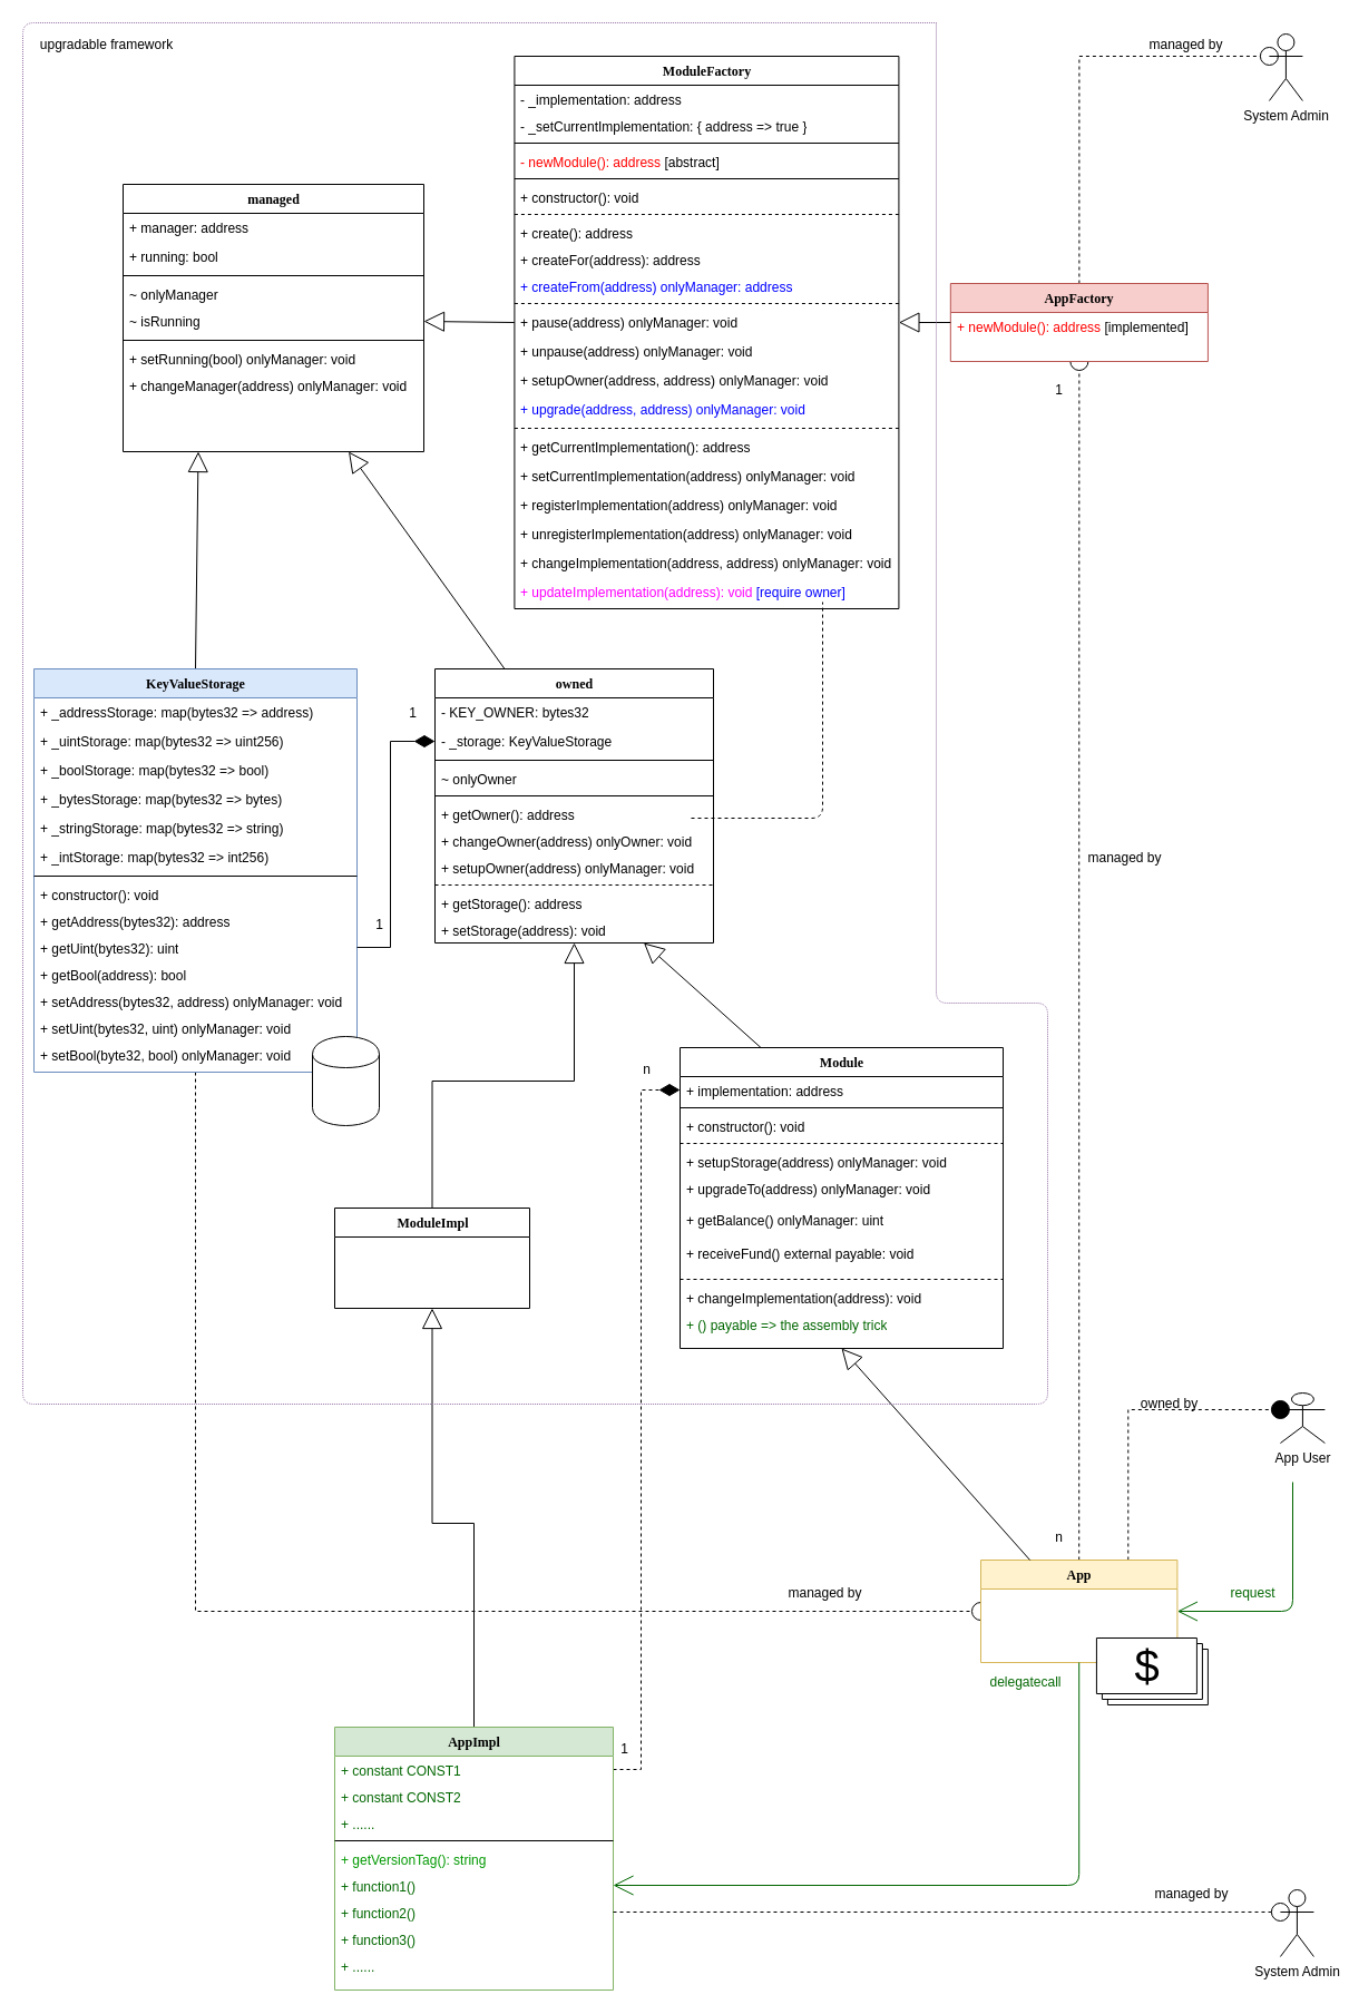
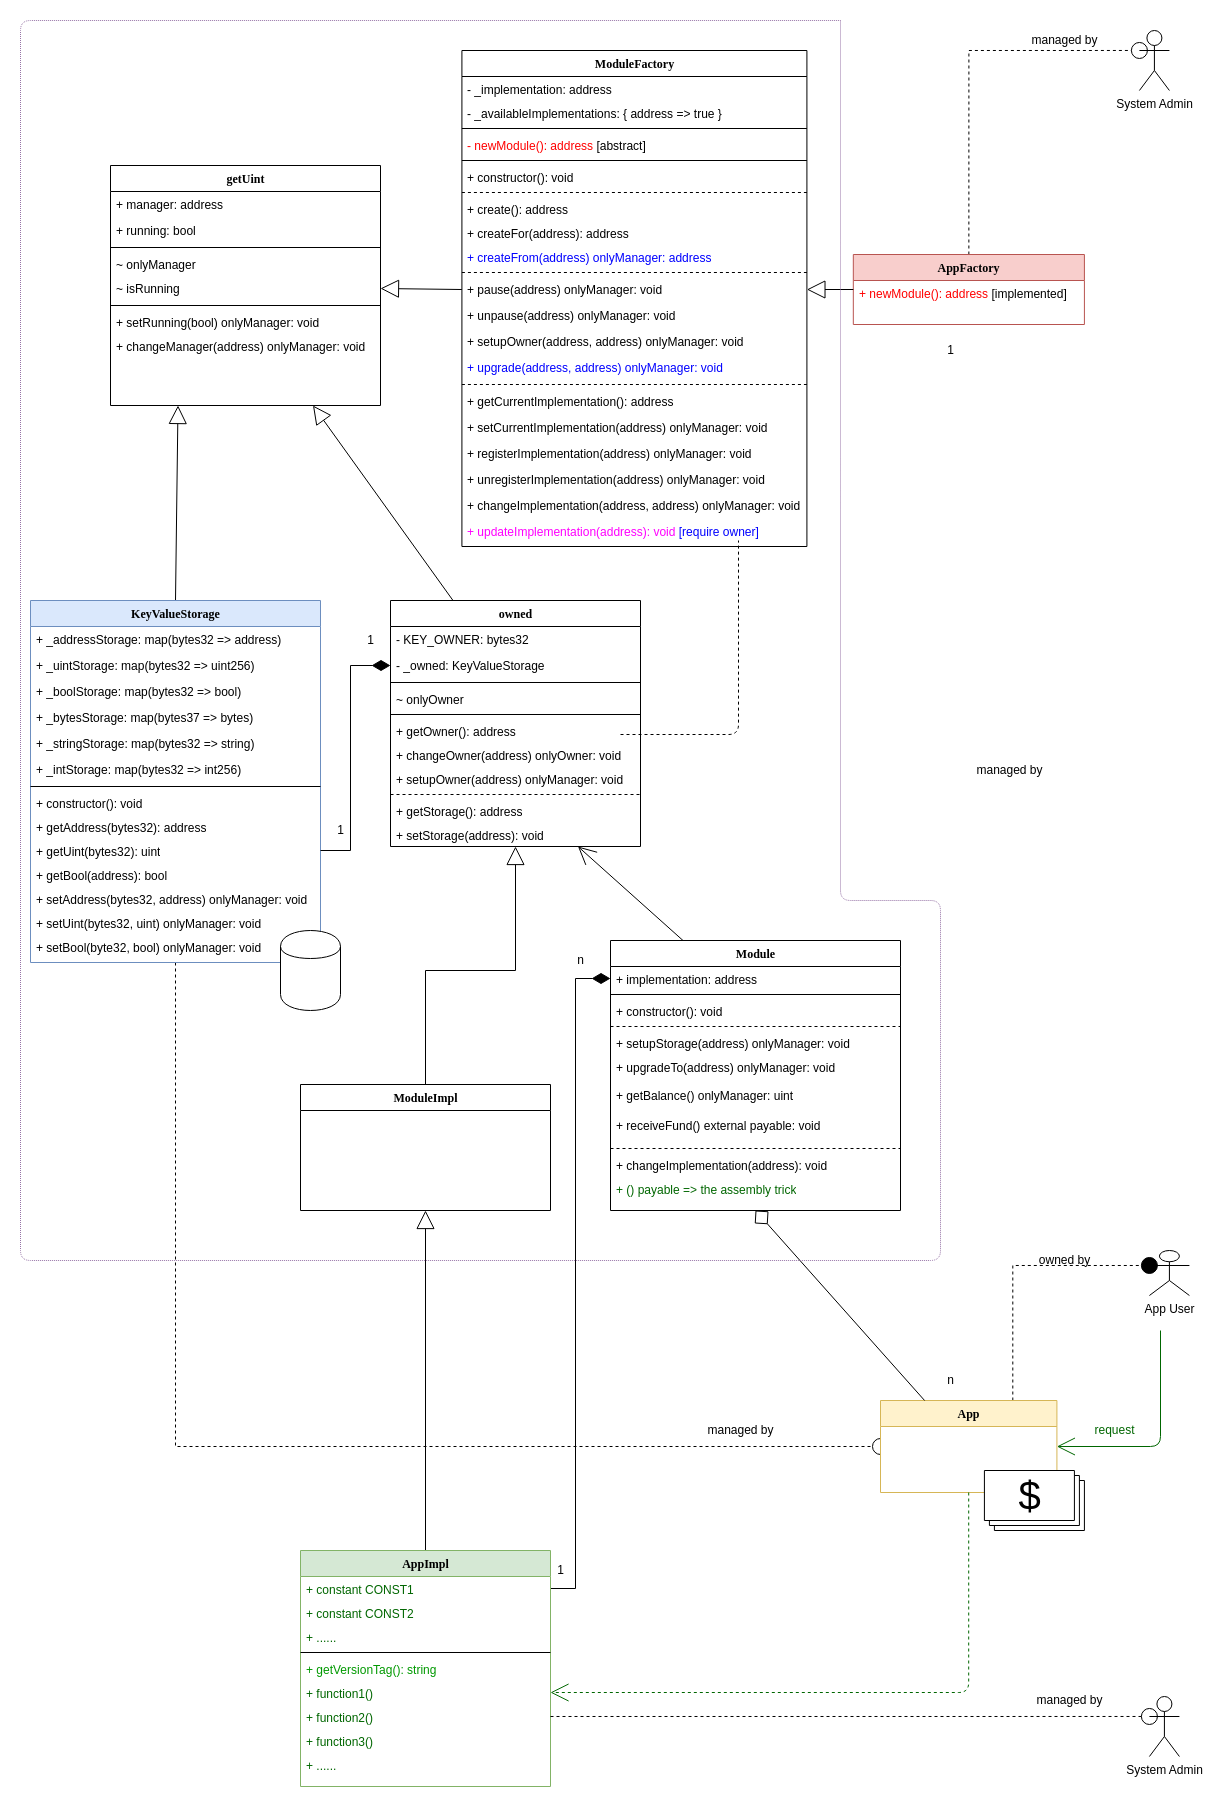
- <mxCell id="124" value="upgradable framework" style="text;html=1;align=center;verticalAlign=middle;resizable=0;points=[];autosize=1;" parent="1" vertex="1"><mxGeometry x="30" y="30" width="130" height="20" as="geometry" /></mxCell>
- <mxCell id="101" value="- _setCurrentImplementation: { address =&amp;gt; true }" style="text;html=1;strokeColor=none;fillColor=none;align=left;verticalAlign=top;spacingLeft=4;spacingRight=4;whiteSpace=wrap;overflow=hidden;rotatable=0;points=[[0,0.5],[1,0.5]];portConstraint=eastwest;" parent="99" vertex="1"><mxGeometry y="50" width="345" height="24" as="geometry" /></mxCell>
+ <mxCell id="101" value="- _availableImplementations: { address =&amp;gt; true }" style="text;html=1;strokeColor=none;fillColor=none;align=left;verticalAlign=top;spacingLeft=4;spacingRight=4;whiteSpace=wrap;overflow=hidden;rotatable=0;points=[[0,0.5],[1,0.5]];portConstraint=eastwest;" parent="99" vertex="1"><mxGeometry y="50" width="345" height="24" as="geometry" /></mxCell>
- <mxCell id="2" value="managed" style="swimlane;html=1;fontStyle=1;align=center;verticalAlign=top;childLayout=stackLayout;horizontal=1;startSize=26;horizontalStack=0;resizeParent=1;resizeLast=0;collapsible=1;marginBottom=0;swimlaneFillColor=#ffffff;rounded=0;shadow=0;comic=0;labelBackgroundColor=none;strokeWidth=1;fillColor=none;fontFamily=Verdana;fontSize=12" parent="1" vertex="1"><mxGeometry x="110" y="165" width="270" height="240" as="geometry" /></mxCell>
+ <mxCell id="2" value="getUint" style="swimlane;html=1;fontStyle=1;align=center;verticalAlign=top;childLayout=stackLayout;horizontal=1;startSize=26;horizontalStack=0;resizeParent=1;resizeLast=0;collapsible=1;marginBottom=0;swimlaneFillColor=#ffffff;rounded=0;shadow=0;comic=0;labelBackgroundColor=none;strokeWidth=1;fillColor=none;fontFamily=Verdana;fontSize=12" parent="1" vertex="1"><mxGeometry x="110" y="165" width="270" height="240" as="geometry" /></mxCell>
- <mxCell id="15" value="- _storage: KeyValueStorage" style="text;html=1;strokeColor=none;fillColor=none;align=left;verticalAlign=top;spacingLeft=4;spacingRight=4;whiteSpace=wrap;overflow=hidden;rotatable=0;points=[[0,0.5],[1,0.5]];portConstraint=eastwest;" parent="13" vertex="1"><mxGeometry y="52" width="250" height="26" as="geometry" /></mxCell>
+ <mxCell id="15" value="- _owned: KeyValueStorage" style="text;html=1;strokeColor=none;fillColor=none;align=left;verticalAlign=top;spacingLeft=4;spacingRight=4;whiteSpace=wrap;overflow=hidden;rotatable=0;points=[[0,0.5],[1,0.5]];portConstraint=eastwest;" parent="13" vertex="1"><mxGeometry y="52" width="250" height="26" as="geometry" /></mxCell>
- <mxCell id="32" value="+ _bytesStorage: map(bytes32 =&amp;gt; bytes)" style="text;html=1;strokeColor=none;fillColor=none;align=left;verticalAlign=top;spacingLeft=4;spacingRight=4;whiteSpace=wrap;overflow=hidden;rotatable=0;points=[[0,0.5],[1,0.5]];portConstraint=eastwest;" parent="28" vertex="1"><mxGeometry y="104" width="290" height="26" as="geometry" /></mxCell>
+ <mxCell id="32" value="+ _bytesStorage: map(bytes37 =&amp;gt; bytes)" style="text;html=1;strokeColor=none;fillColor=none;align=left;verticalAlign=top;spacingLeft=4;spacingRight=4;whiteSpace=wrap;overflow=hidden;rotatable=0;points=[[0,0.5],[1,0.5]];portConstraint=eastwest;" parent="28" vertex="1"><mxGeometry y="104" width="290" height="26" as="geometry" /></mxCell>
- <mxCell id="44" style="rounded=0;orthogonalLoop=1;jettySize=auto;html=1;exitX=0.25;exitY=0;exitDx=0;exitDy=0;entryX=0.75;entryY=1;entryDx=0;entryDy=0;startSize=16;endArrow=block;endFill=0;endSize=16;" parent="1" source="86" target="13" edge="1"><mxGeometry relative="1" as="geometry" /></mxCell>
+ <mxCell id="44" style="rounded=0;orthogonalLoop=1;jettySize=auto;html=1;exitX=0.25;exitY=0;exitDx=0;exitDy=0;entryX=0.75;entryY=1;entryDx=0;entryDy=0;startSize=16;endArrow=open;endFill=0;endSize=16;" parent="1" source="86" target="13" edge="1"><mxGeometry relative="1" as="geometry" /></mxCell>
- <mxCell id="45" style="edgeStyle=orthogonalEdgeStyle;rounded=0;orthogonalLoop=1;jettySize=auto;html=1;exitX=0.5;exitY=0;exitDx=0;exitDy=0;dashed=1;startArrow=none;startFill=0;startSize=16;endArrow=oval;endFill=0;endSize=16;fontColor=#EA6B66;entryX=0.5;entryY=1;entryDx=0;entryDy=0;" parent="1" source="47" target="61" edge="1"><mxGeometry relative="1" as="geometry"><mxPoint x="931" y="410" as="targetPoint" /></mxGeometry></mxCell>
- <mxCell id="25" value="ModuleImpl" style="swimlane;html=1;fontStyle=1;align=center;verticalAlign=top;childLayout=stackLayout;horizontal=1;startSize=26;horizontalStack=0;resizeParent=1;resizeLast=0;collapsible=1;marginBottom=0;swimlaneFillColor=#ffffff;rounded=0;shadow=0;comic=0;labelBackgroundColor=none;strokeWidth=1;fillColor=none;fontFamily=Verdana;fontSize=12" vertex="1" parent="1"><mxGeometry x="300" y="1084" width="175" height="90" as="geometry" /></mxCell>
+ <mxCell id="25" value="ModuleImpl" style="swimlane;html=1;fontStyle=1;align=center;verticalAlign=top;childLayout=stackLayout;horizontal=1;startSize=26;horizontalStack=0;resizeParent=1;resizeLast=0;collapsible=1;marginBottom=0;swimlaneFillColor=#ffffff;rounded=0;shadow=0;comic=0;labelBackgroundColor=none;strokeWidth=1;fillColor=none;fontFamily=Verdana;fontSize=12" vertex="1" parent="1"><mxGeometry x="300" y="1084" width="250" height="126" as="geometry" /></mxCell>
- <mxCell id="98" style="rounded=0;orthogonalLoop=1;jettySize=auto;html=1;exitX=0.25;exitY=0;exitDx=0;exitDy=0;startSize=16;endArrow=block;endFill=0;endSize=16;entryX=0.5;entryY=1;entryDx=0;entryDy=0;" parent="1" source="47" target="86" edge="1"><mxGeometry relative="1" as="geometry"><mxPoint x="865" y="1228" as="sourcePoint" /><mxPoint x="825" y="1120" as="targetPoint" /></mxGeometry></mxCell>
+ <mxCell id="98" style="rounded=0;orthogonalLoop=1;jettySize=auto;html=1;exitX=0.25;exitY=0;exitDx=0;exitDy=0;startSize=16;endArrow=diamond;endFill=0;endSize=16;entryX=0.5;entryY=1;entryDx=0;entryDy=0;" parent="1" source="47" target="86" edge="1"><mxGeometry relative="1" as="geometry"><mxPoint x="865" y="1228" as="sourcePoint" /><mxPoint x="825" y="1120" as="targetPoint" /></mxGeometry></mxCell>
- <mxCell id="69" value="owned by" style="text;html=1;align=center;verticalAlign=middle;resizable=0;points=[];autosize=1;fontColor=#000000;" parent="1" vertex="1"><mxGeometry x="1013.91" y="1250" width="70" height="20" as="geometry" /></mxCell>
+ <mxCell id="69" value="owned by" style="text;html=1;align=center;verticalAlign=middle;resizable=0;points=[];autosize=1;fontColor=#000000;" parent="1" vertex="1"><mxGeometry x="1028.91" y="1250" width="70" height="20" as="geometry" /></mxCell>
- <mxCell id="49" style="edgeStyle=orthogonalEdgeStyle;rounded=0;orthogonalLoop=1;jettySize=auto;html=1;exitX=1;exitY=0.5;exitDx=0;exitDy=0;startArrow=none;startFill=0;startSize=16;endArrow=diamondThin;endFill=1;endSize=16;fontColor=#000000;entryX=0;entryY=0.5;entryDx=0;entryDy=0;dashed=1;" parent="1" source="51" target="87" edge="1"><mxGeometry relative="1" as="geometry"><mxPoint x="787.5" y="1276" as="targetPoint" /></mxGeometry></mxCell>
+ <mxCell id="49" style="edgeStyle=orthogonalEdgeStyle;rounded=0;orthogonalLoop=1;jettySize=auto;html=1;exitX=1;exitY=0.5;exitDx=0;exitDy=0;startArrow=none;startFill=0;startSize=16;endArrow=diamondThin;endFill=1;endSize=16;fontColor=#000000;entryX=0;entryY=0.5;entryDx=0;entryDy=0;" parent="1" source="51" target="87" edge="1"><mxGeometry relative="1" as="geometry"><mxPoint x="787.5" y="1276" as="targetPoint" /></mxGeometry></mxCell>
- <mxCell id="79" value="request" style="text;html=1;align=center;verticalAlign=middle;resizable=0;points=[];autosize=1;fontSize=12;fontColor=#006600;" parent="1" vertex="1"><mxGeometry x="1093.91" y="1420" width="60" height="20" as="geometry" /></mxCell>
+ <mxCell id="79" value="request" style="text;html=1;align=center;verticalAlign=middle;resizable=0;points=[];autosize=1;fontSize=12;fontColor=#006600;" parent="1" vertex="1"><mxGeometry x="1083.91" y="1420" width="60" height="20" as="geometry" /></mxCell>
- <mxCell id="74" value="delegatecall" style="text;html=1;align=center;verticalAlign=middle;resizable=0;points=[];autosize=1;fontColor=#006600;" parent="1" vertex="1"><mxGeometry x="880" y="1500" width="80" height="20" as="geometry" /></mxCell>
- <mxCell id="73" value="" style="endArrow=open;html=1;fontColor=#006600;edgeStyle=orthogonalEdgeStyle;endFill=0;endSize=16;startSize=16;dashed=0;strokeColor=#006600;exitX=0.5;exitY=1;exitDx=0;exitDy=0;entryX=1;entryY=0.5;entryDx=0;entryDy=0;" parent="1" source="47" edge="1" target="56"><mxGeometry width="50" height="50" relative="1" as="geometry"><mxPoint x="910" y="1540" as="sourcePoint" /><mxPoint x="630" y="1676" as="targetPoint" /><Array as="points"><mxPoint x="968" y="1692" /></Array></mxGeometry></mxCell>
+ <mxCell id="73" value="" style="endArrow=open;html=1;fontColor=#006600;edgeStyle=orthogonalEdgeStyle;endFill=0;endSize=16;startSize=16;dashed=1;strokeColor=#006600;exitX=0.5;exitY=1;exitDx=0;exitDy=0;entryX=1;entryY=0.5;entryDx=0;entryDy=0;" parent="1" source="47" edge="1" target="56"><mxGeometry width="50" height="50" relative="1" as="geometry"><mxPoint x="910" y="1540" as="sourcePoint" /><mxPoint x="630" y="1676" as="targetPoint" /><Array as="points"><mxPoint x="968" y="1692" /></Array></mxGeometry></mxCell>
